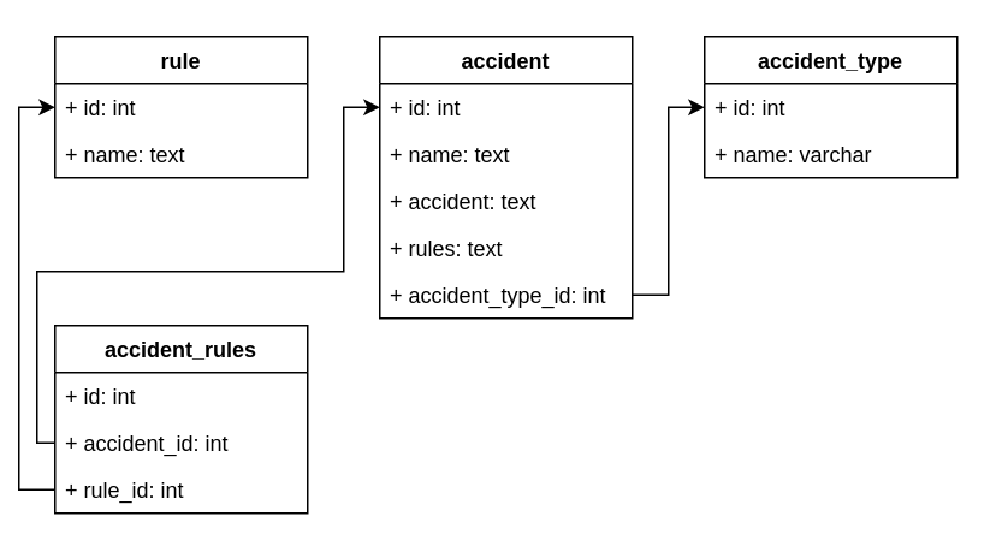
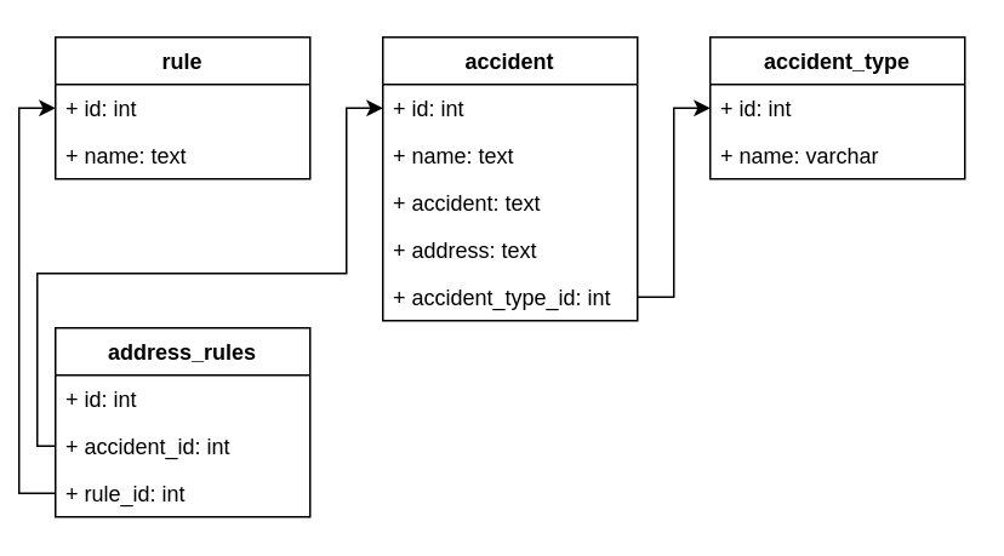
- <mxCell id="6" value="+ rules: text" style="text;strokeColor=none;fillColor=none;align=left;verticalAlign=top;spacingLeft=4;spacingRight=4;overflow=hidden;rotatable=0;points=[[0,0.5],[1,0.5]];portConstraint=eastwest;" parent="2" vertex="1"><mxGeometry y="104" width="140" height="26" as="geometry" /></mxCell>
+ <mxCell id="6" value="+ address: text" style="text;strokeColor=none;fillColor=none;align=left;verticalAlign=top;spacingLeft=4;spacingRight=4;overflow=hidden;rotatable=0;points=[[0,0.5],[1,0.5]];portConstraint=eastwest;" parent="2" vertex="1"><mxGeometry y="104" width="140" height="26" as="geometry" /></mxCell>
- <mxCell id="8" value="accident_rules" style="swimlane;fontStyle=1;childLayout=stackLayout;horizontal=1;startSize=26;fillColor=none;horizontalStack=0;resizeParent=1;resizeParentMax=0;resizeLast=0;collapsible=1;marginBottom=0;" parent="1" vertex="1"><mxGeometry x="30" y="180" width="140" height="104" as="geometry" /></mxCell>
+ <mxCell id="8" value="address_rules" style="swimlane;fontStyle=1;childLayout=stackLayout;horizontal=1;startSize=26;fillColor=none;horizontalStack=0;resizeParent=1;resizeParentMax=0;resizeLast=0;collapsible=1;marginBottom=0;" parent="1" vertex="1"><mxGeometry x="30" y="180" width="140" height="104" as="geometry" /></mxCell>
